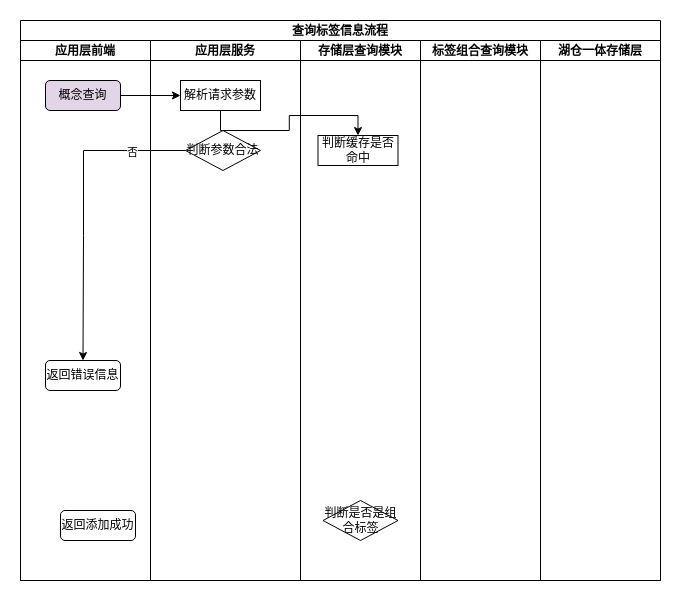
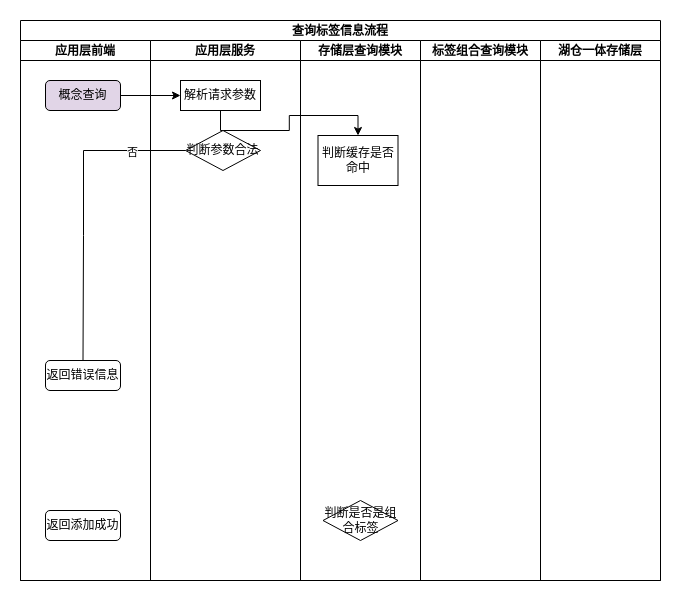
- <mxCell id="13" value="判断缓存是否命中" style="rounded=0;whiteSpace=wrap;html=1;" vertex="1" parent="11"><mxGeometry x="17.5" y="95" width="80" height="30" as="geometry" /></mxCell>
+ <mxCell id="13" value="判断缓存是否命中" style="rounded=0;whiteSpace=wrap;html=1;" vertex="1" parent="11"><mxGeometry x="17.5" y="95" width="80" height="50" as="geometry" /></mxCell>
- <mxCell id="16" style="edgeStyle=orthogonalEdgeStyle;rounded=0;orthogonalLoop=1;jettySize=auto;html=1;exitX=0;exitY=0.5;exitDx=0;exitDy=0;entryX=0.5;entryY=0;entryDx=0;entryDy=0;" edge="1" parent="2" source="10" target="5"><mxGeometry relative="1" as="geometry"><Array as="points"><mxPoint x="63" y="130" /><mxPoint x="63" y="215" /></Array></mxGeometry></mxCell>
+ <mxCell id="16" style="edgeStyle=orthogonalEdgeStyle;rounded=0;orthogonalLoop=1;jettySize=auto;html=1;exitX=0;exitY=0.5;exitDx=0;exitDy=0;entryX=0.5;entryY=0;entryDx=0;entryDy=0;endArrow=none;" edge="1" parent="2" source="10" target="5"><mxGeometry relative="1" as="geometry"><Array as="points"><mxPoint x="63" y="130" /><mxPoint x="63" y="215" /></Array></mxGeometry></mxCell>
- <mxCell id="6" value="返回添加成功" style="rounded=1;whiteSpace=wrap;html=1;" vertex="1" parent="3"><mxGeometry x="40" y="470" width="75" height="30" as="geometry" /></mxCell>
+ <mxCell id="6" value="返回添加成功" style="rounded=1;whiteSpace=wrap;html=1;" vertex="1" parent="3"><mxGeometry x="25" y="470" width="75" height="30" as="geometry" /></mxCell>
